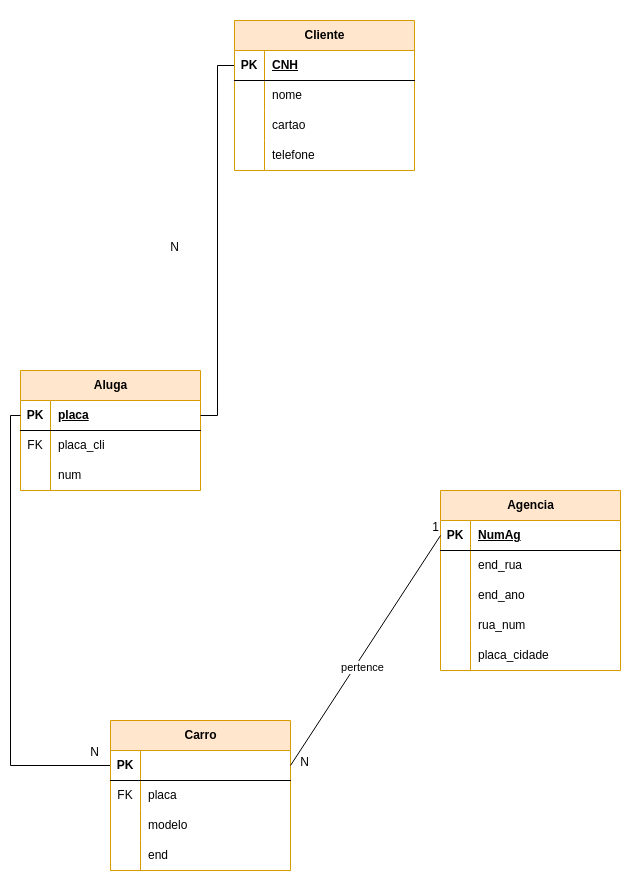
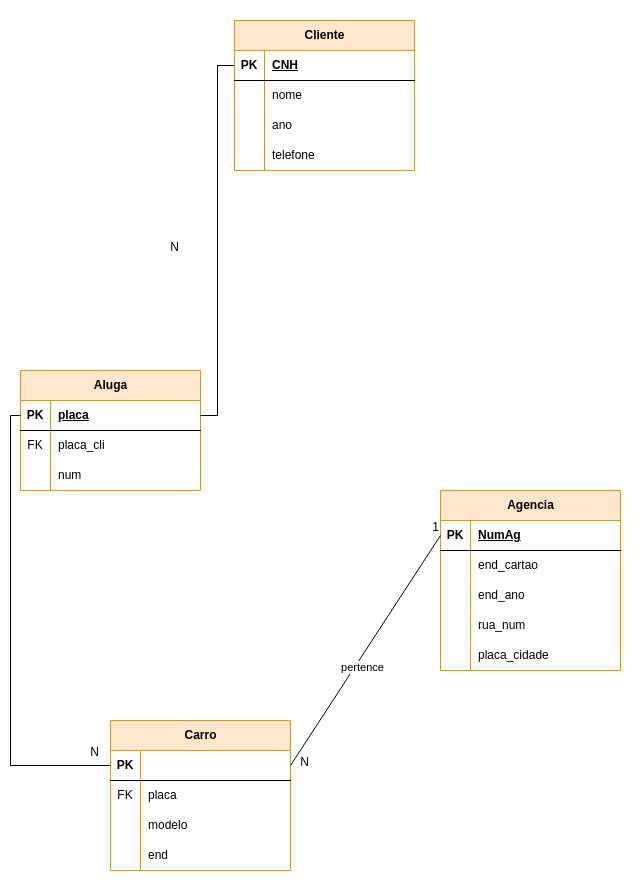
- <mxCell id="55" value="cartao" style="shape=partialRectangle;connectable=0;fillColor=none;top=0;left=0;bottom=0;right=0;align=left;spacingLeft=6;overflow=hidden;whiteSpace=wrap;html=1;" parent="53" vertex="1"><mxGeometry x="30" width="150" height="30" as="geometry"><mxRectangle width="150" height="30" as="alternateBounds" /></mxGeometry></mxCell>
+ <mxCell id="55" value="ano" style="shape=partialRectangle;connectable=0;fillColor=none;top=0;left=0;bottom=0;right=0;align=left;spacingLeft=6;overflow=hidden;whiteSpace=wrap;html=1;" parent="53" vertex="1"><mxGeometry x="30" width="150" height="30" as="geometry"><mxRectangle width="150" height="30" as="alternateBounds" /></mxGeometry></mxCell>
- <mxCell id="36" value="&lt;div&gt;end_rua&lt;/div&gt;" style="shape=partialRectangle;connectable=0;fillColor=none;top=0;left=0;bottom=0;right=0;align=left;spacingLeft=6;overflow=hidden;whiteSpace=wrap;html=1;" parent="34" vertex="1"><mxGeometry x="30" width="150" height="30" as="geometry"><mxRectangle width="150" height="30" as="alternateBounds" /></mxGeometry></mxCell>
+ <mxCell id="36" value="&lt;div&gt;end_cartao&lt;/div&gt;" style="shape=partialRectangle;connectable=0;fillColor=none;top=0;left=0;bottom=0;right=0;align=left;spacingLeft=6;overflow=hidden;whiteSpace=wrap;html=1;" parent="34" vertex="1"><mxGeometry x="30" width="150" height="30" as="geometry"><mxRectangle width="150" height="30" as="alternateBounds" /></mxGeometry></mxCell>
